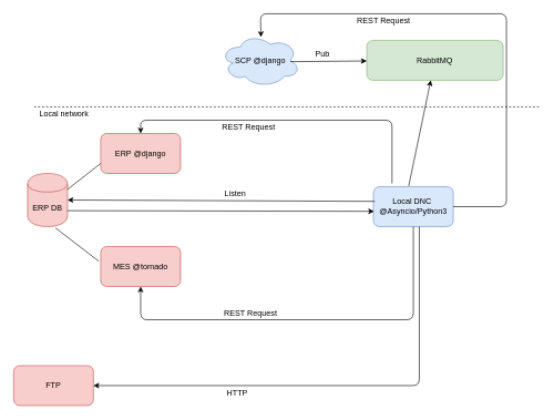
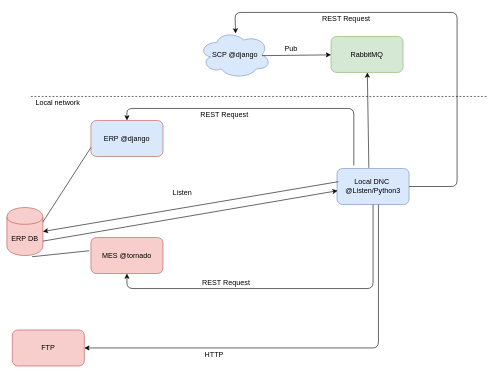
- <mxCell id="5" value="RabbitMQ" style="rounded=1;whiteSpace=wrap;html=1;fillColor=#d5e8d4;strokeColor=#82b366;" parent="1" vertex="1"><mxGeometry x="551" y="60" width="205" height="60" as="geometry" /></mxCell>
+ <mxCell id="5" value="RabbitMQ" style="rounded=1;whiteSpace=wrap;html=1;fillColor=#d5e8d4;strokeColor=#82b366;" parent="1" vertex="1"><mxGeometry x="551" y="60" width="120" height="60" as="geometry" /></mxCell>
- <mxCell id="6" value="ERP @django" style="rounded=1;whiteSpace=wrap;html=1;fillColor=#f8cecc;strokeColor=#b85450;" parent="1" vertex="1"><mxGeometry x="151" y="200" width="120" height="60" as="geometry" /></mxCell>
+ <mxCell id="6" value="ERP @django" style="rounded=1;whiteSpace=wrap;html=1;fillColor=#dae8fc;strokeColor=#b85450;" parent="1" vertex="1"><mxGeometry x="151" y="200" width="120" height="60" as="geometry" /></mxCell>
- <mxCell id="11" value="Listen" style="text;html=1;align=center;verticalAlign=middle;resizable=0;points=[];autosize=1;" parent="1" vertex="1"><mxGeometry x="328" y="280" width="50" height="20" as="geometry" /></mxCell>
+ <mxCell id="11" value="Listen" style="text;html=1;align=center;verticalAlign=middle;resizable=0;points=[];autosize=1;" parent="1" vertex="1"><mxGeometry x="278" y="310" width="50" height="20" as="geometry" /></mxCell>
- <mxCell id="8" value="&lt;div&gt;ERP DB&lt;/div&gt;" style="shape=cylinder;whiteSpace=wrap;html=1;boundedLbl=1;backgroundOutline=1;fillColor=#f8cecc;strokeColor=#b85450;" parent="1" vertex="1"><mxGeometry x="41" y="260" width="60" height="80" as="geometry" /></mxCell>
+ <mxCell id="8" value="&lt;div&gt;ERP DB&lt;/div&gt;" style="shape=cylinder;whiteSpace=wrap;html=1;boundedLbl=1;backgroundOutline=1;fillColor=#f8cecc;strokeColor=#b85450;" parent="1" vertex="1"><mxGeometry x="11" y="345" width="60" height="80" as="geometry" /></mxCell>
- <mxCell id="10" value="&lt;div&gt;Local DNC&amp;nbsp; &lt;br&gt;&lt;/div&gt;&lt;div&gt;@Asyncio/Python3&lt;/div&gt;" style="rounded=1;whiteSpace=wrap;html=1;fillColor=#dae8fc;strokeColor=#6c8ebf;" parent="1" vertex="1"><mxGeometry x="561" y="280" width="120" height="60" as="geometry" /></mxCell>
+ <mxCell id="10" value="&lt;div&gt;Local DNC&amp;nbsp; &lt;br&gt;&lt;/div&gt;&lt;div&gt;@Listen/Python3&lt;/div&gt;" style="rounded=1;whiteSpace=wrap;html=1;fillColor=#dae8fc;strokeColor=#6c8ebf;" parent="1" vertex="1"><mxGeometry x="561" y="280" width="120" height="60" as="geometry" /></mxCell>
- <mxCell id="7" value="MES @tornado" style="rounded=1;whiteSpace=wrap;html=1;fillColor=#f8cecc;strokeColor=#b85450;" parent="1" vertex="1"><mxGeometry x="151" y="370" width="120" height="60" as="geometry" /></mxCell>
+ <mxCell id="7" value="MES @tornado" style="rounded=1;whiteSpace=wrap;html=1;fillColor=#f8cecc;strokeColor=#b85450;" parent="1" vertex="1"><mxGeometry x="151" y="395" width="120" height="60" as="geometry" /></mxCell>
